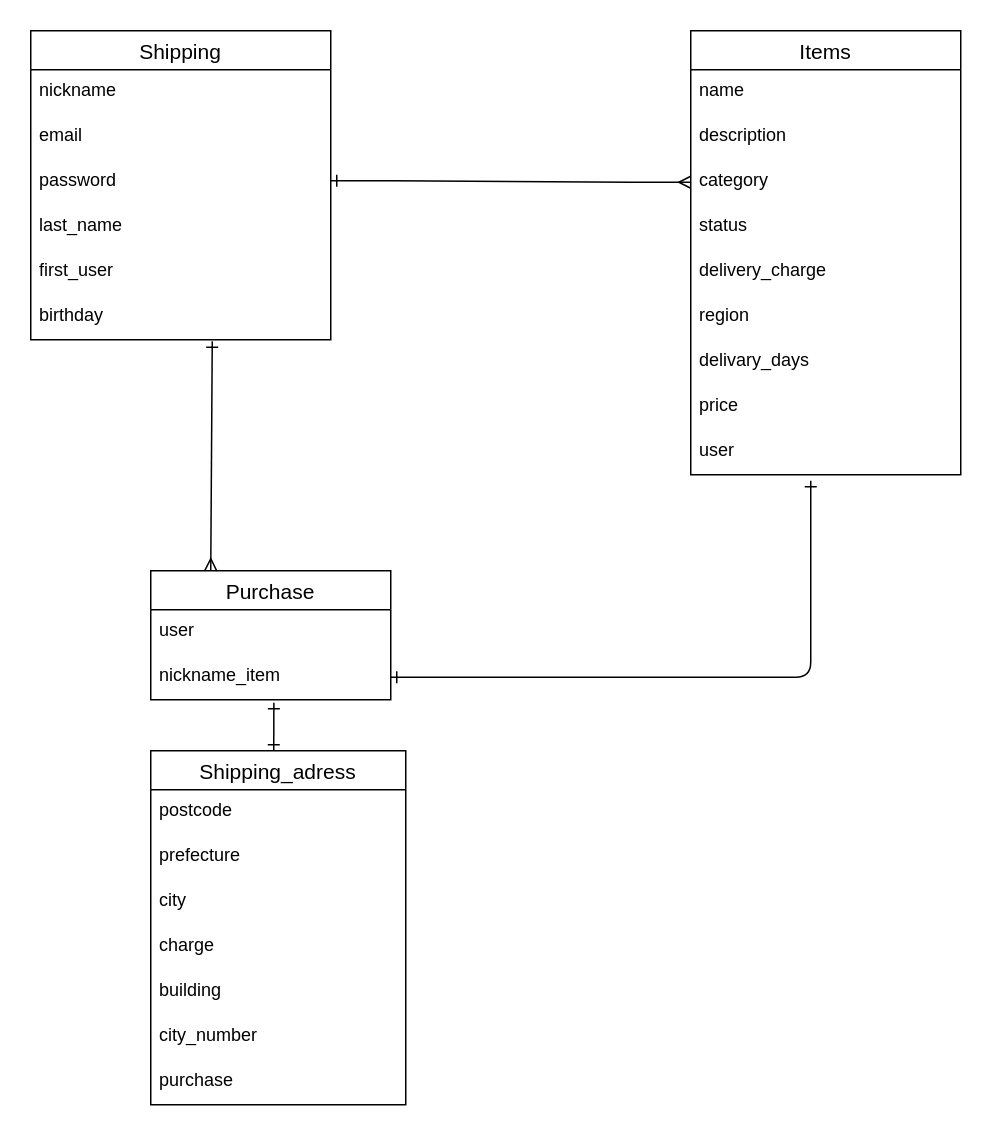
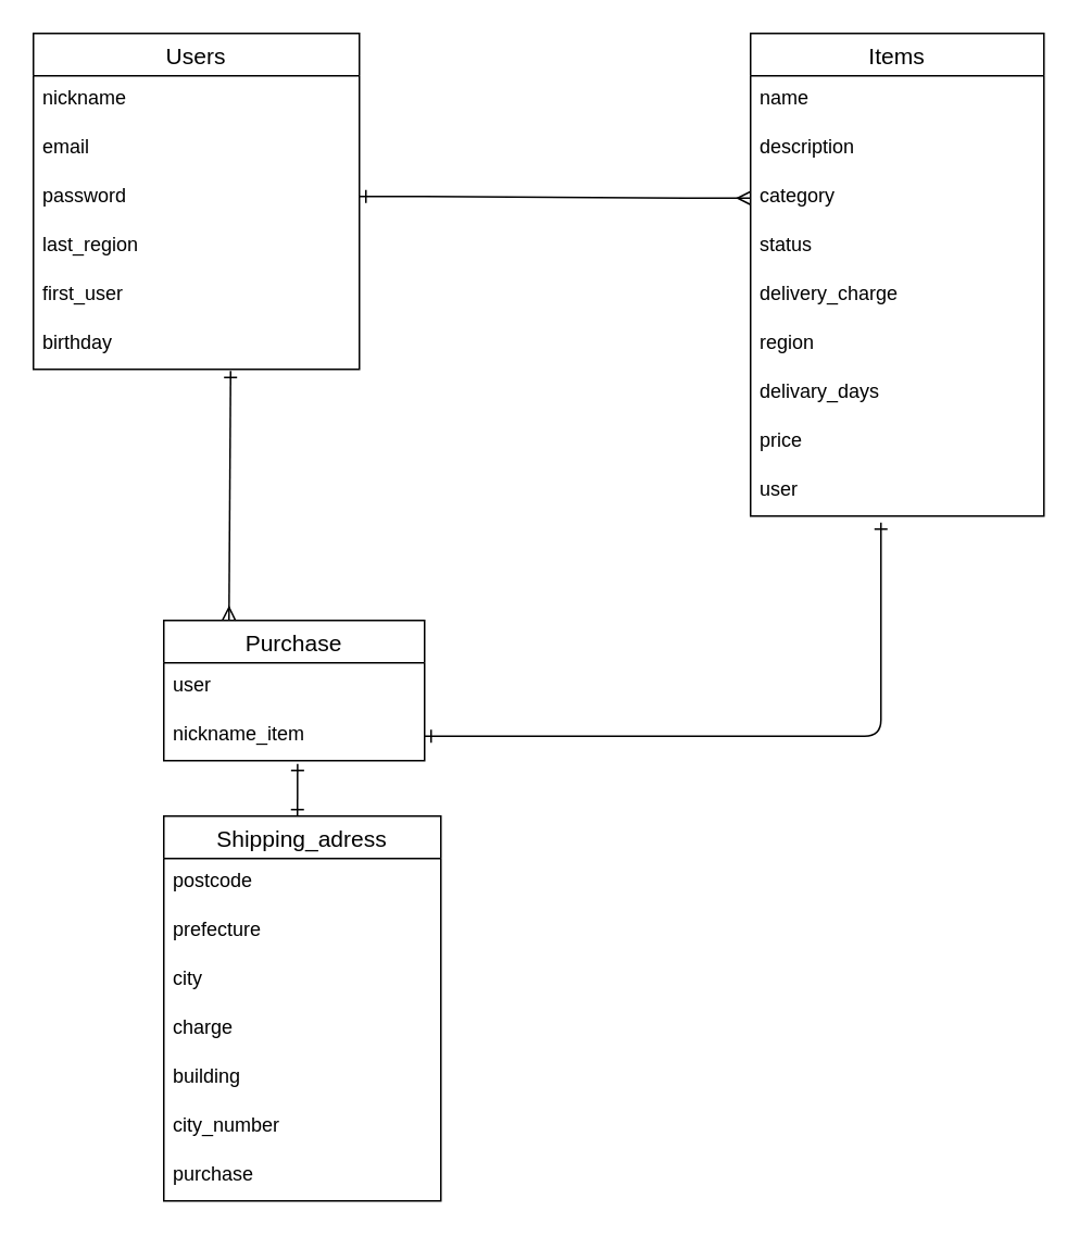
- <mxCell id="2" value="Shipping" style="swimlane;fontStyle=0;childLayout=stackLayout;horizontal=1;startSize=26;horizontalStack=0;resizeParent=1;resizeParentMax=0;resizeLast=0;collapsible=1;marginBottom=0;align=center;fontSize=14;" vertex="1" parent="1"><mxGeometry x="20" y="20" width="200" height="206" as="geometry"><mxRectangle x="80" y="80" width="70" height="26" as="alternateBounds" /></mxGeometry></mxCell>
+ <mxCell id="2" value="Users" style="swimlane;fontStyle=0;childLayout=stackLayout;horizontal=1;startSize=26;horizontalStack=0;resizeParent=1;resizeParentMax=0;resizeLast=0;collapsible=1;marginBottom=0;align=center;fontSize=14;" vertex="1" parent="1"><mxGeometry x="20" y="20" width="200" height="206" as="geometry"><mxRectangle x="80" y="80" width="70" height="26" as="alternateBounds" /></mxGeometry></mxCell>
- <mxCell id="6" value="last_name" style="text;strokeColor=none;fillColor=none;spacingLeft=4;spacingRight=4;overflow=hidden;rotatable=0;points=[[0,0.5],[1,0.5]];portConstraint=eastwest;fontSize=12;" vertex="1" parent="2"><mxGeometry y="116" width="200" height="30" as="geometry" /></mxCell>
+ <mxCell id="6" value="last_region" style="text;strokeColor=none;fillColor=none;spacingLeft=4;spacingRight=4;overflow=hidden;rotatable=0;points=[[0,0.5],[1,0.5]];portConstraint=eastwest;fontSize=12;" vertex="1" parent="2"><mxGeometry y="116" width="200" height="30" as="geometry" /></mxCell>
